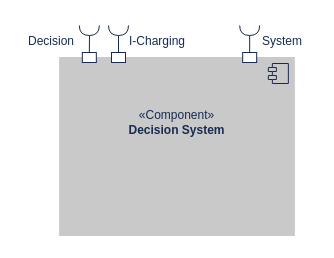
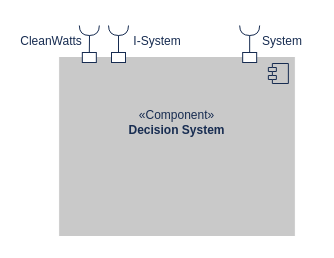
- <mxCell id="10" value="Decision" style="text;html=1;align=center;verticalAlign=middle;whiteSpace=wrap;rounded=0;fontColor=#172C51;strokeColor=none;" vertex="1" parent="1"><mxGeometry x="20.83" y="26" width="60" height="30" as="geometry" /></mxCell>
+ <mxCell id="10" value="CleanWatts" style="text;html=1;align=center;verticalAlign=middle;whiteSpace=wrap;rounded=0;fontColor=#172C51;strokeColor=none;" vertex="1" parent="1"><mxGeometry x="20.83" y="26" width="60" height="30" as="geometry" /></mxCell>
- <mxCell id="11" value="I-Charging" style="text;html=1;align=center;verticalAlign=middle;whiteSpace=wrap;rounded=0;fontColor=#172C51;strokeColor=none;" vertex="1" parent="1"><mxGeometry x="126.55" y="26" width="60" height="30" as="geometry" /></mxCell>
+ <mxCell id="11" value="I-System" style="text;html=1;align=center;verticalAlign=middle;whiteSpace=wrap;rounded=0;fontColor=#172C51;strokeColor=none;" vertex="1" parent="1"><mxGeometry x="126.55" y="26" width="60" height="30" as="geometry" /></mxCell>
